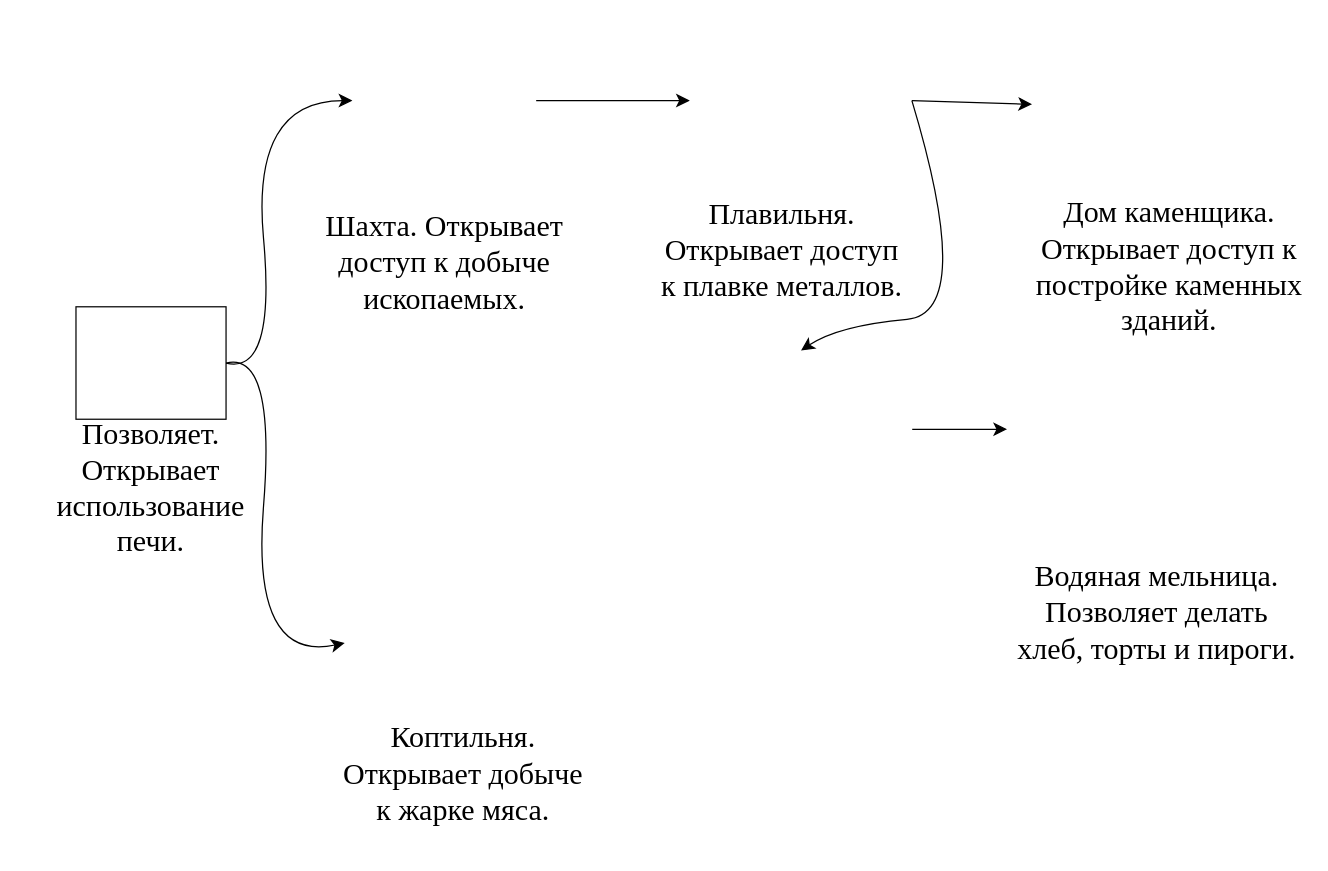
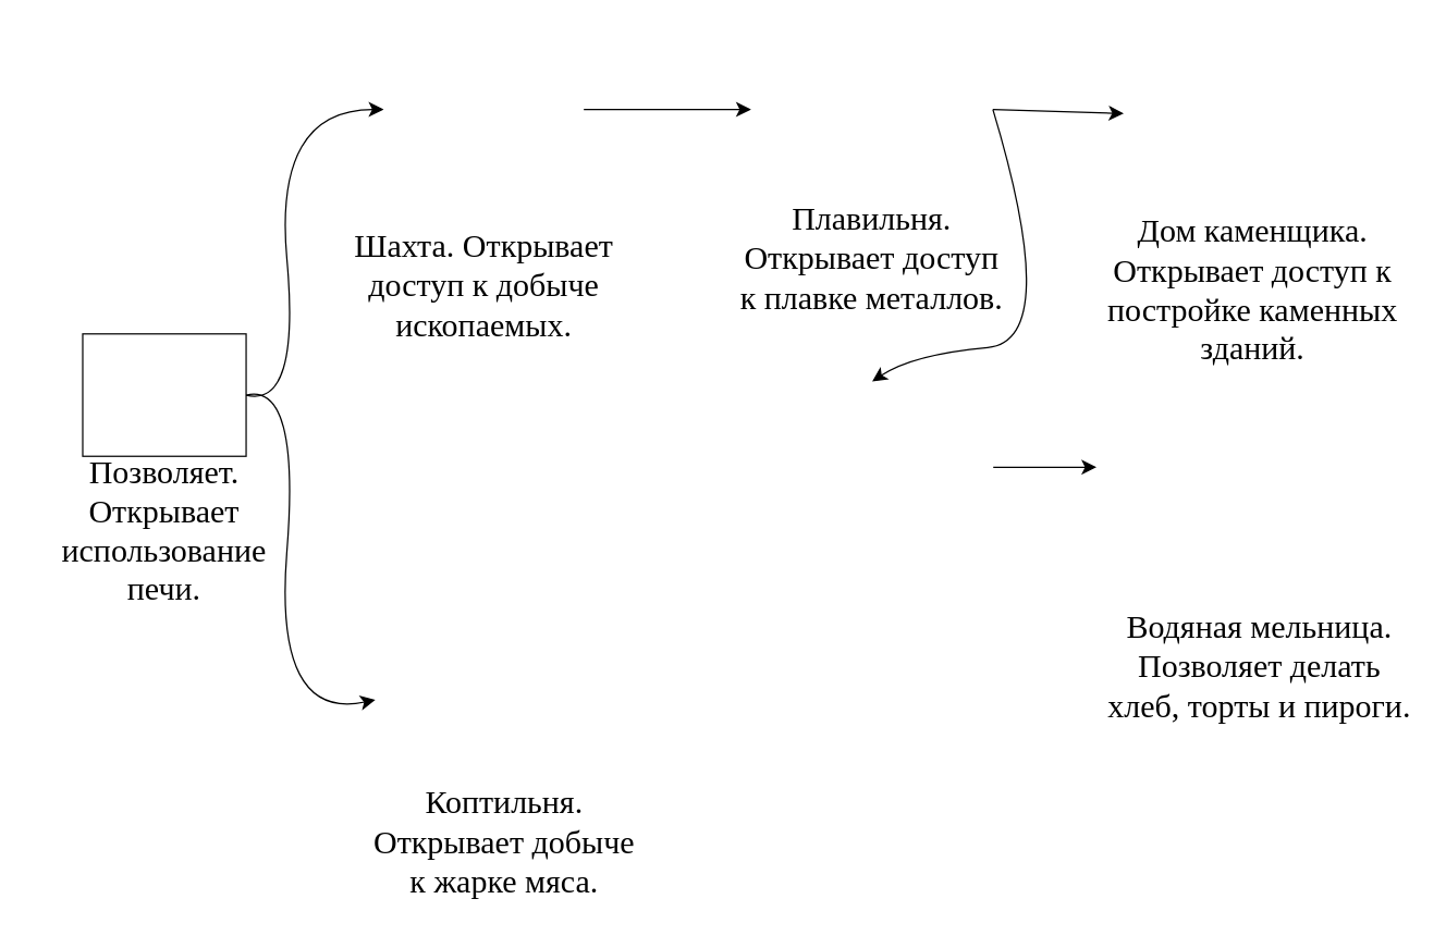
- <mxCell id="14" value="Плавильня. Открывает доступ к плавке металлов." style="text;html=1;strokeColor=none;fillColor=none;align=center;verticalAlign=middle;whiteSpace=wrap;rounded=0;fontSize=24;fontFamily=Comic Sans MS;labelBackgroundColor=none;" vertex="1" parent="1"><mxGeometry x="525" y="144.99" width="200" height="110.01" as="geometry" /></mxCell>
+ <mxCell id="14" value="Плавильня. Открывает доступ к плавке металлов." style="text;html=1;strokeColor=none;fillColor=none;align=center;verticalAlign=middle;whiteSpace=wrap;rounded=0;fontSize=24;fontFamily=Comic Sans MS;labelBackgroundColor=none;" vertex="1" parent="1"><mxGeometry x="540" y="134.99" width="200" height="110.01" as="geometry" /></mxCell>
- <mxCell id="16" value="Дом каменщика. Открывает доступ к постройке каменных зданий." style="text;html=1;strokeColor=none;fillColor=none;align=center;verticalAlign=middle;whiteSpace=wrap;rounded=0;fontSize=24;fontFamily=Comic Sans MS;labelBackgroundColor=none;" vertex="1" parent="1"><mxGeometry x="817.05" y="160" width="235.89" height="105" as="geometry" /></mxCell>
+ <mxCell id="16" value="Дом каменщика. Открывает доступ к постройке каменных зданий." style="text;html=1;strokeColor=none;fillColor=none;align=center;verticalAlign=middle;whiteSpace=wrap;rounded=0;fontSize=24;fontFamily=Comic Sans MS;labelBackgroundColor=none;" vertex="1" parent="1"><mxGeometry x="802.05" y="160" width="235.89" height="105" as="geometry" /></mxCell>
